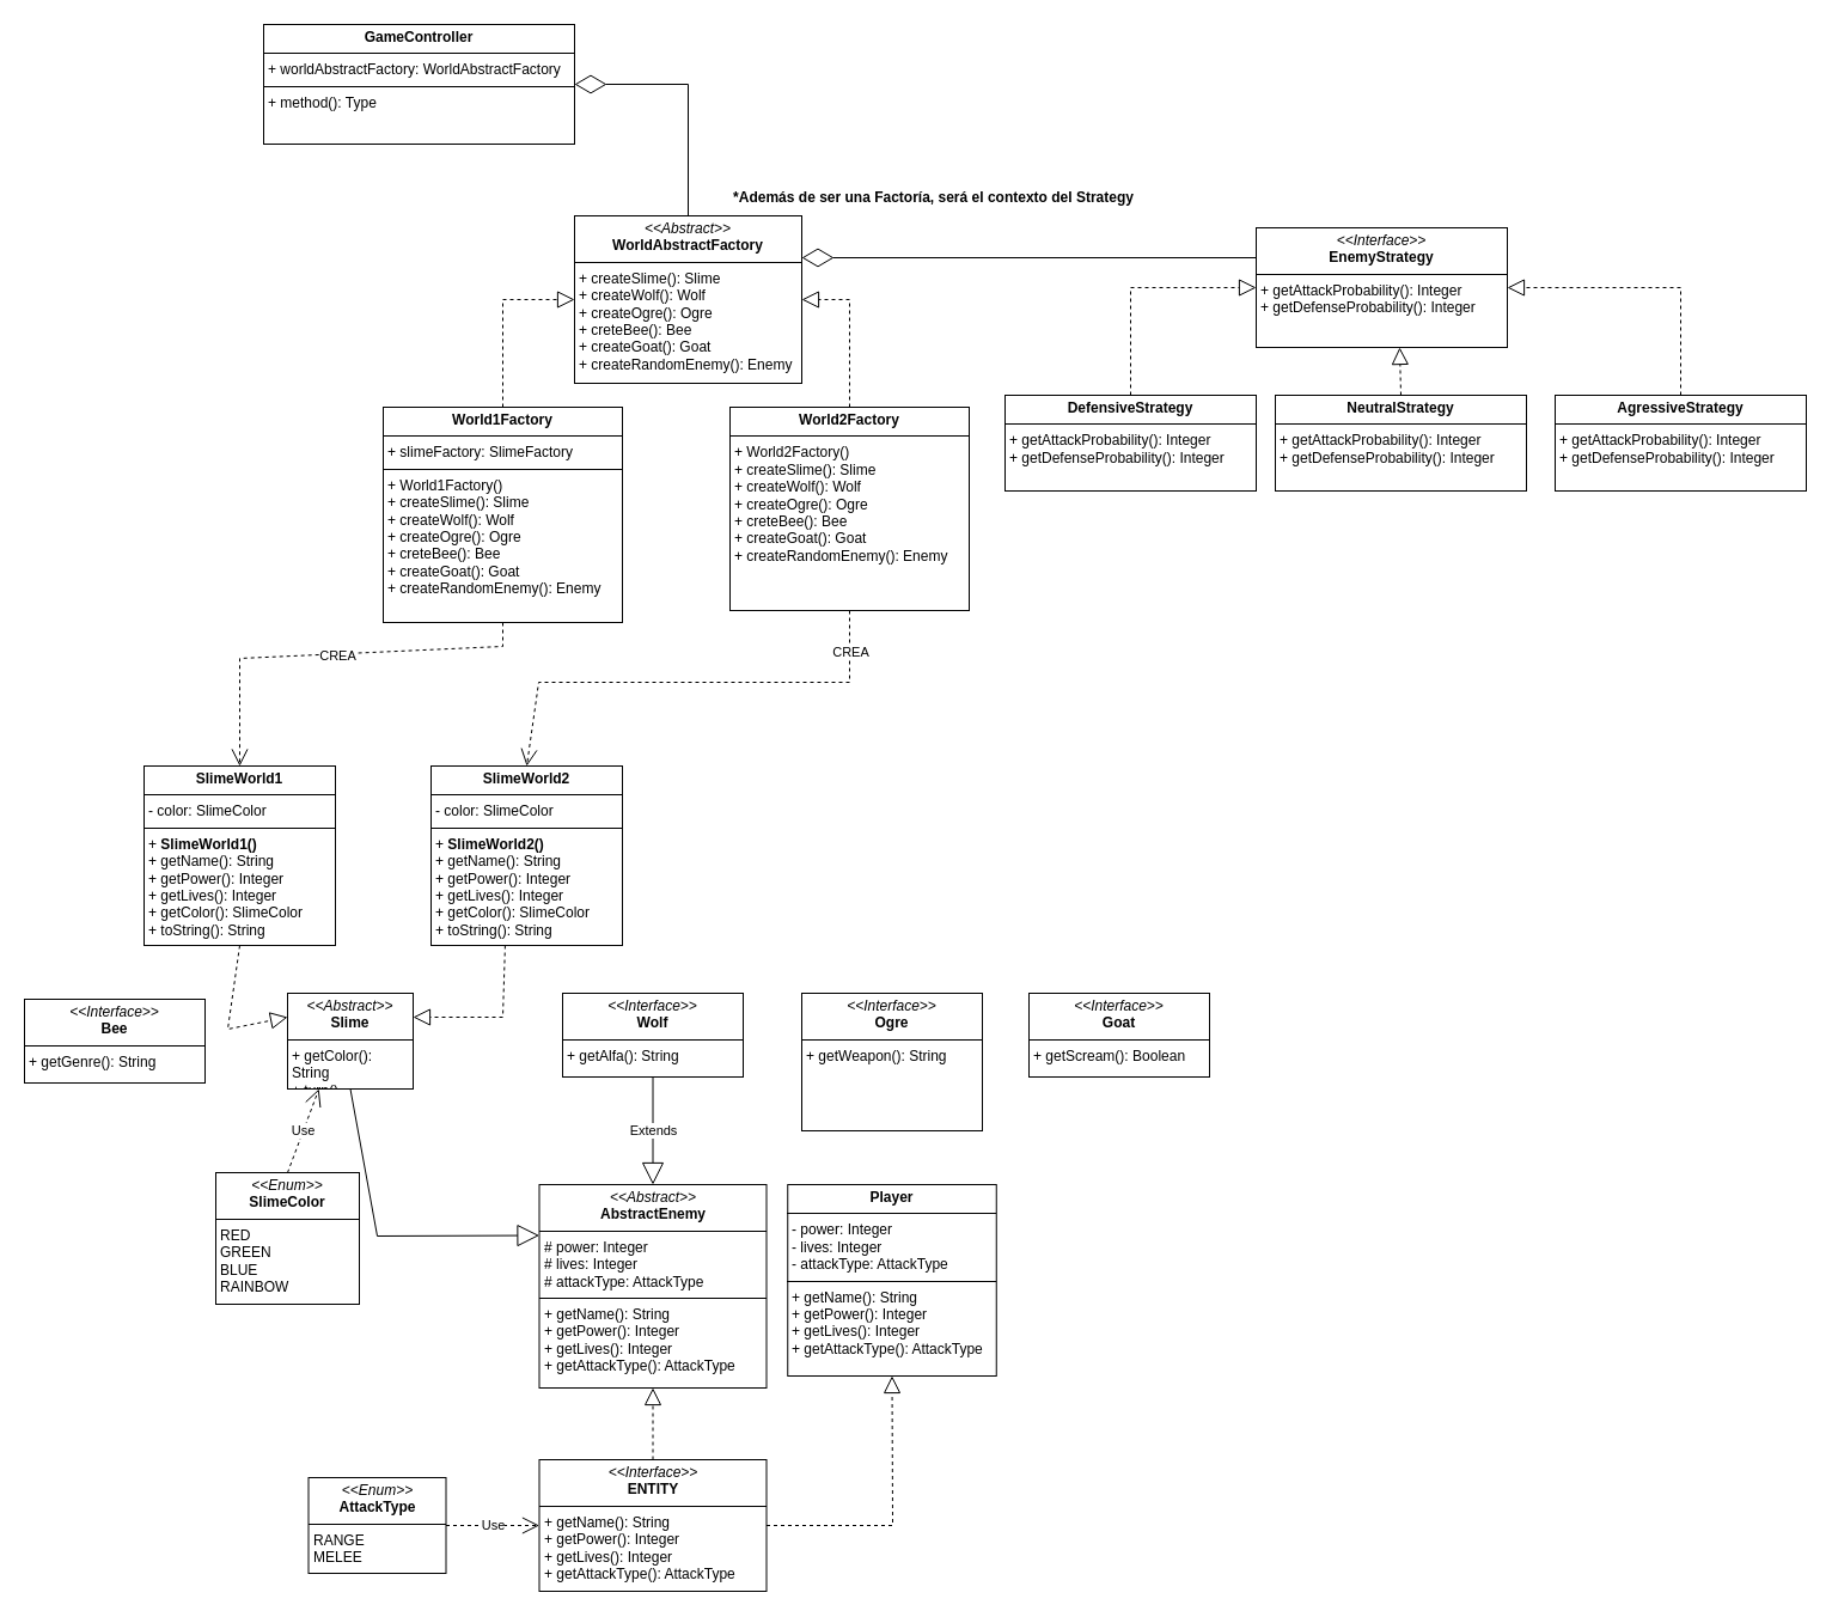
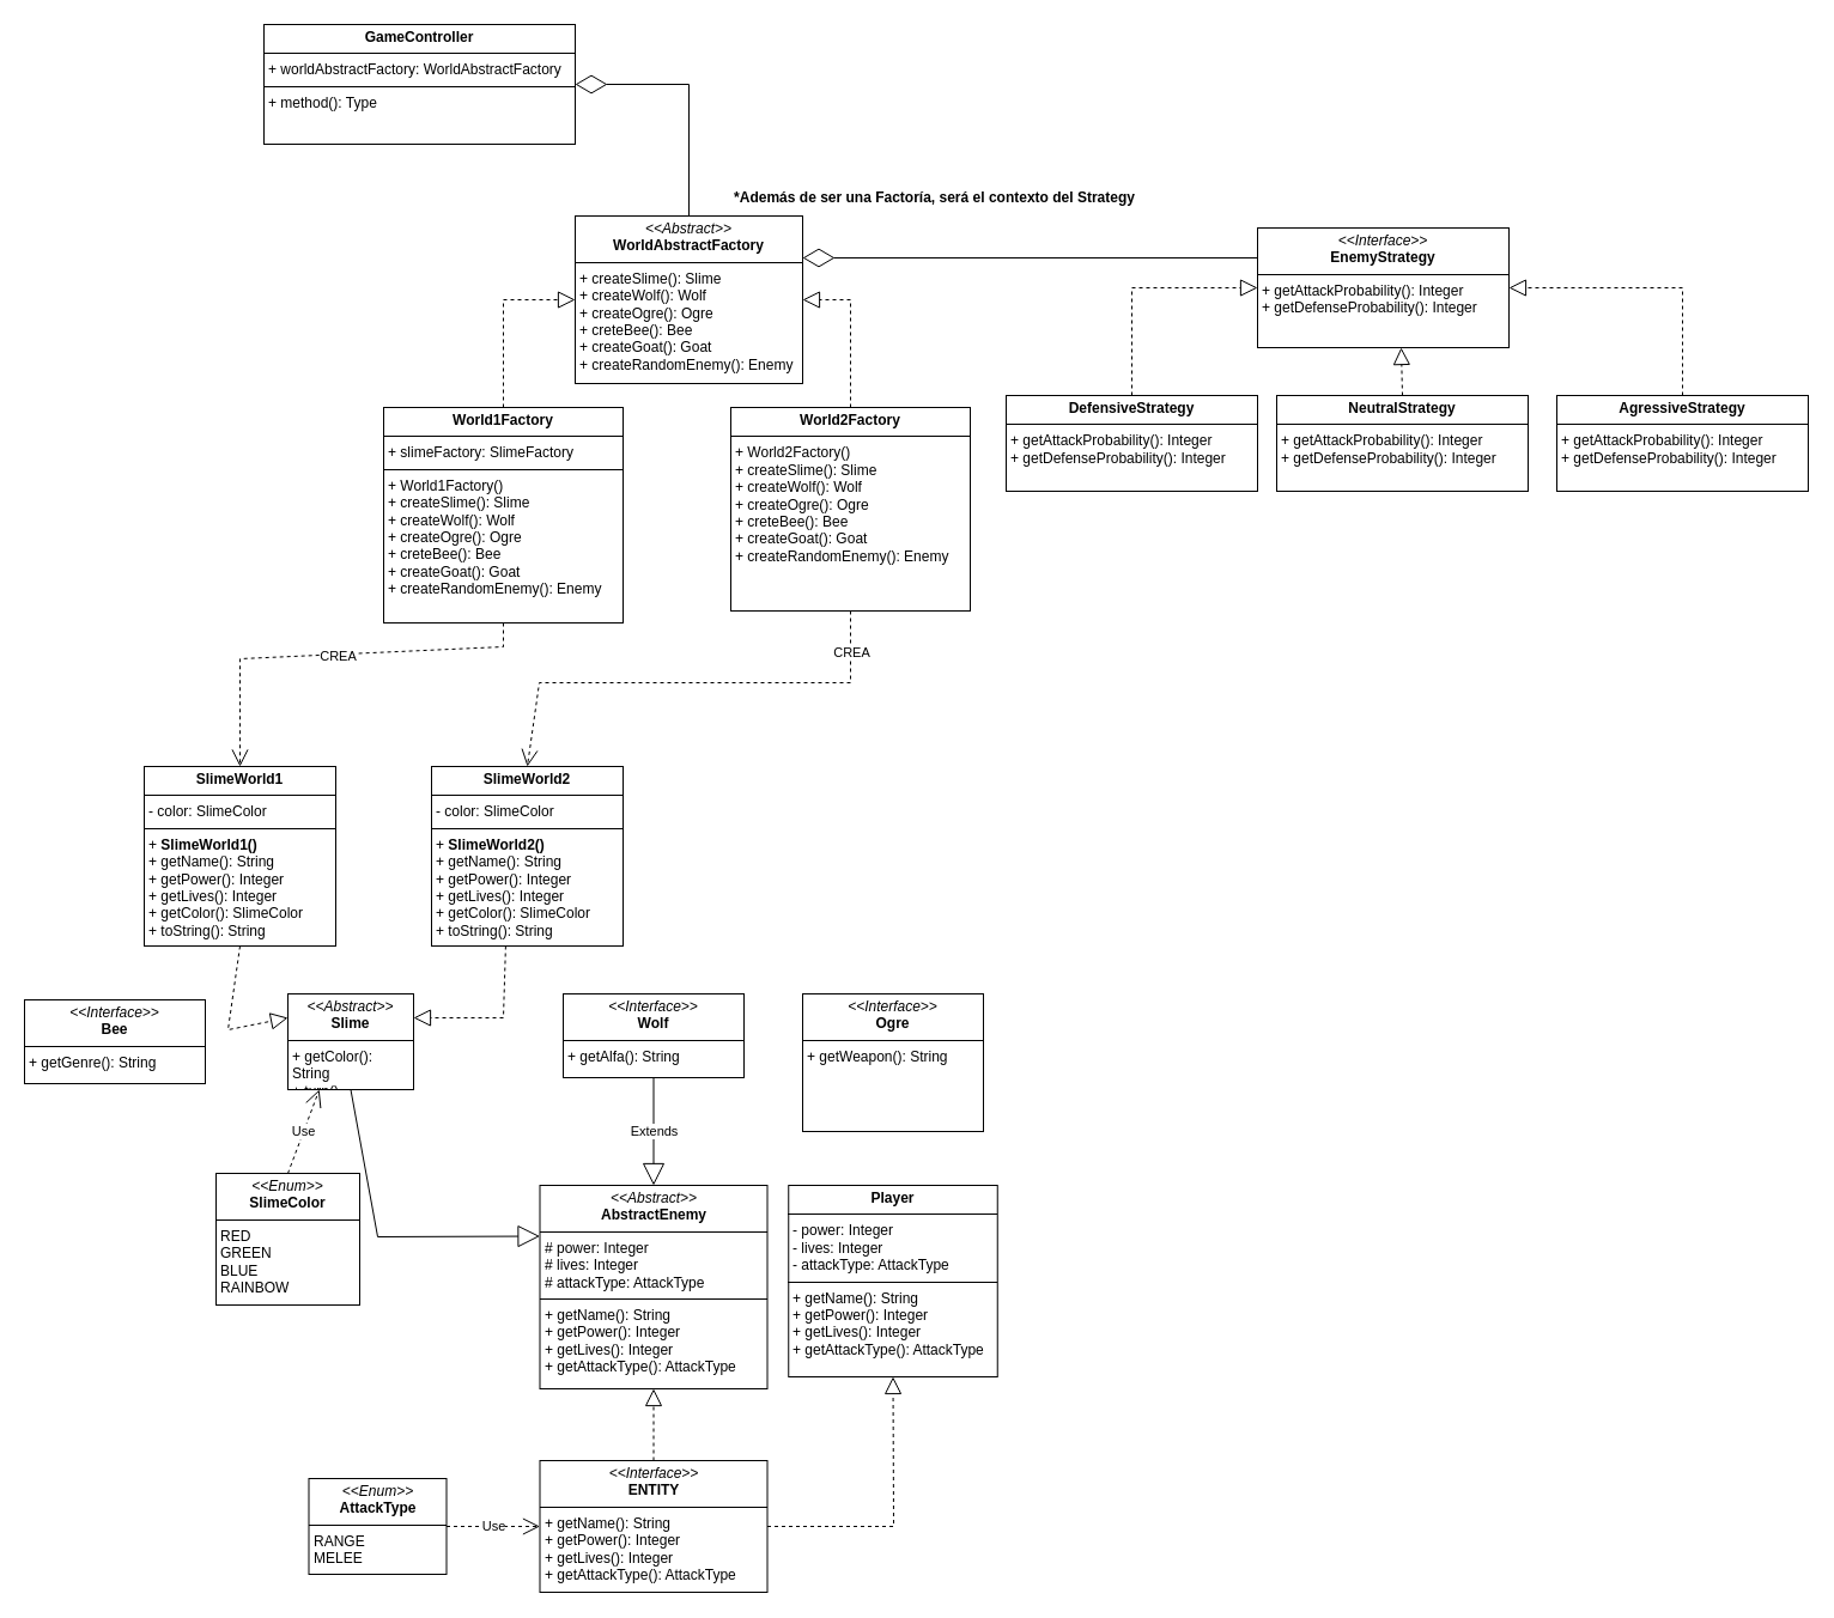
- <mxCell id="18" value="&lt;p style=&quot;margin:0px;margin-top:4px;text-align:center;&quot;&gt;&lt;i&gt;&amp;lt;&amp;lt;Interface&amp;gt;&amp;gt;&lt;/i&gt;&lt;br&gt;&lt;b&gt;Goat&lt;/b&gt;&lt;/p&gt;&lt;hr size=&quot;1&quot; style=&quot;border-style:solid;&quot;&gt;&lt;p style=&quot;margin:0px;margin-left:4px;&quot;&gt;&lt;/p&gt;&lt;p style=&quot;margin:0px;margin-left:4px;&quot;&gt;+ getScream(): Boolean&lt;/p&gt;" style="verticalAlign=top;align=left;overflow=fill;html=1;whiteSpace=wrap;" vertex="1" parent="1"><mxGeometry x="860" y="830" width="151" height="70" as="geometry" /></mxCell>
